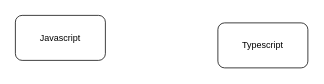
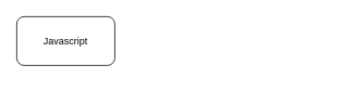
- <mxCell id="3" value="Typescript" style="rounded=1;whiteSpace=wrap;html=1;" vertex="1" parent="1"><mxGeometry x="290" y="30" width="120" height="60" as="geometry" /></mxCell>
